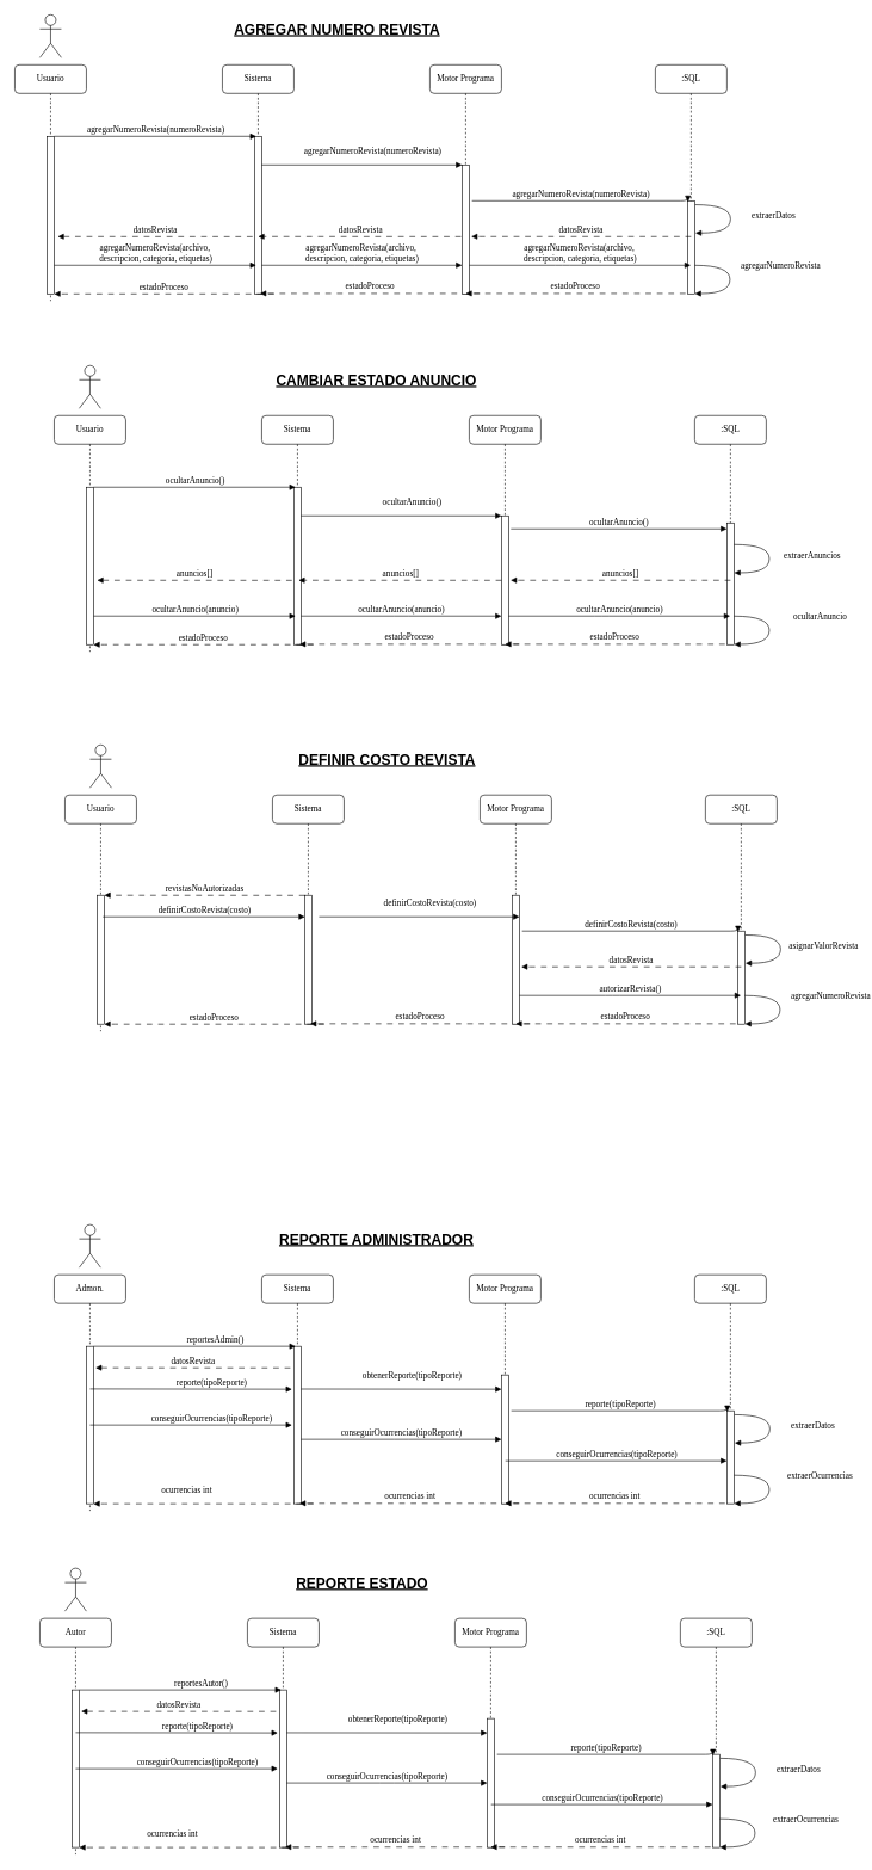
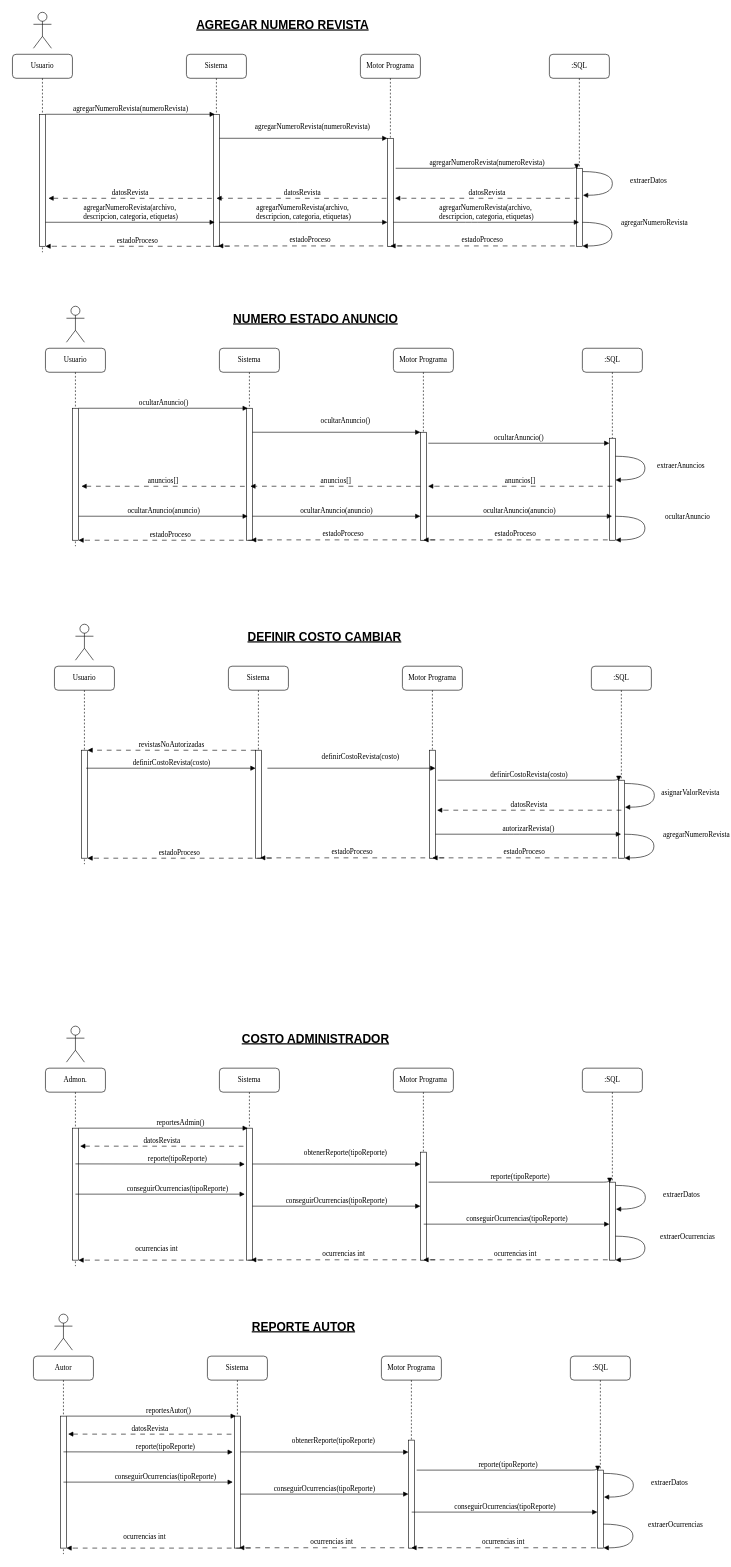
- <mxCell id="41" value="&lt;font style=&quot;font-size: 20px;&quot;&gt;&lt;b&gt;&lt;u&gt;CAMBIAR ESTADO ANUNCIO&lt;/u&gt;&lt;/b&gt;&lt;/font&gt;" style="text;html=1;align=center;verticalAlign=middle;resizable=0;points=[];autosize=1;strokeColor=none;fillColor=none;" vertex="1" parent="1"><mxGeometry x="375" y="510" width="300" height="40" as="geometry" /></mxCell>
+ <mxCell id="41" value="&lt;font style=&quot;font-size: 20px;&quot;&gt;&lt;b&gt;&lt;u&gt;NUMERO ESTADO ANUNCIO&lt;/u&gt;&lt;/b&gt;&lt;/font&gt;" style="text;html=1;align=center;verticalAlign=middle;resizable=0;points=[];autosize=1;strokeColor=none;fillColor=none;" vertex="1" parent="1"><mxGeometry x="375" y="510" width="300" height="40" as="geometry" /></mxCell>
- <mxCell id="65" value="&lt;font style=&quot;font-size: 20px;&quot;&gt;&lt;b&gt;&lt;u&gt;DEFINIR COSTO REVISTA&lt;/u&gt;&lt;/b&gt;&lt;/font&gt;" style="text;html=1;align=center;verticalAlign=middle;resizable=0;points=[];autosize=1;strokeColor=none;fillColor=none;" vertex="1" parent="1"><mxGeometry x="405" y="1040" width="270" height="40" as="geometry" /></mxCell>
+ <mxCell id="65" value="&lt;font style=&quot;font-size: 20px;&quot;&gt;&lt;b&gt;&lt;u&gt;DEFINIR COSTO CAMBIAR&lt;/u&gt;&lt;/b&gt;&lt;/font&gt;" style="text;html=1;align=center;verticalAlign=middle;resizable=0;points=[];autosize=1;strokeColor=none;fillColor=none;" vertex="1" parent="1"><mxGeometry x="405" y="1040" width="270" height="40" as="geometry" /></mxCell>
- <mxCell id="86" value="&lt;font style=&quot;font-size: 20px;&quot;&gt;&lt;b&gt;&lt;u&gt;REPORTE ADMINISTRADOR&lt;/u&gt;&lt;/b&gt;&lt;/font&gt;" style="text;html=1;align=center;verticalAlign=middle;resizable=0;points=[];autosize=1;strokeColor=none;fillColor=none;" vertex="1" parent="1"><mxGeometry x="380" y="1710" width="290" height="40" as="geometry" /></mxCell>
+ <mxCell id="86" value="&lt;font style=&quot;font-size: 20px;&quot;&gt;&lt;b&gt;&lt;u&gt;COSTO ADMINISTRADOR&lt;/u&gt;&lt;/b&gt;&lt;/font&gt;" style="text;html=1;align=center;verticalAlign=middle;resizable=0;points=[];autosize=1;strokeColor=none;fillColor=none;" vertex="1" parent="1"><mxGeometry x="380" y="1710" width="290" height="40" as="geometry" /></mxCell>
- <mxCell id="109" value="&lt;font style=&quot;font-size: 20px;&quot;&gt;&lt;b&gt;&lt;u&gt;REPORTE ESTADO&lt;/u&gt;&lt;/b&gt;&lt;/font&gt;" style="text;html=1;align=center;verticalAlign=middle;resizable=0;points=[];autosize=1;strokeColor=none;fillColor=none;" vertex="1" parent="1"><mxGeometry x="405" y="2190" width="200" height="40" as="geometry" /></mxCell>
+ <mxCell id="109" value="&lt;font style=&quot;font-size: 20px;&quot;&gt;&lt;b&gt;&lt;u&gt;REPORTE AUTOR&lt;/u&gt;&lt;/b&gt;&lt;/font&gt;" style="text;html=1;align=center;verticalAlign=middle;resizable=0;points=[];autosize=1;strokeColor=none;fillColor=none;" vertex="1" parent="1"><mxGeometry x="405" y="2190" width="200" height="40" as="geometry" /></mxCell>
